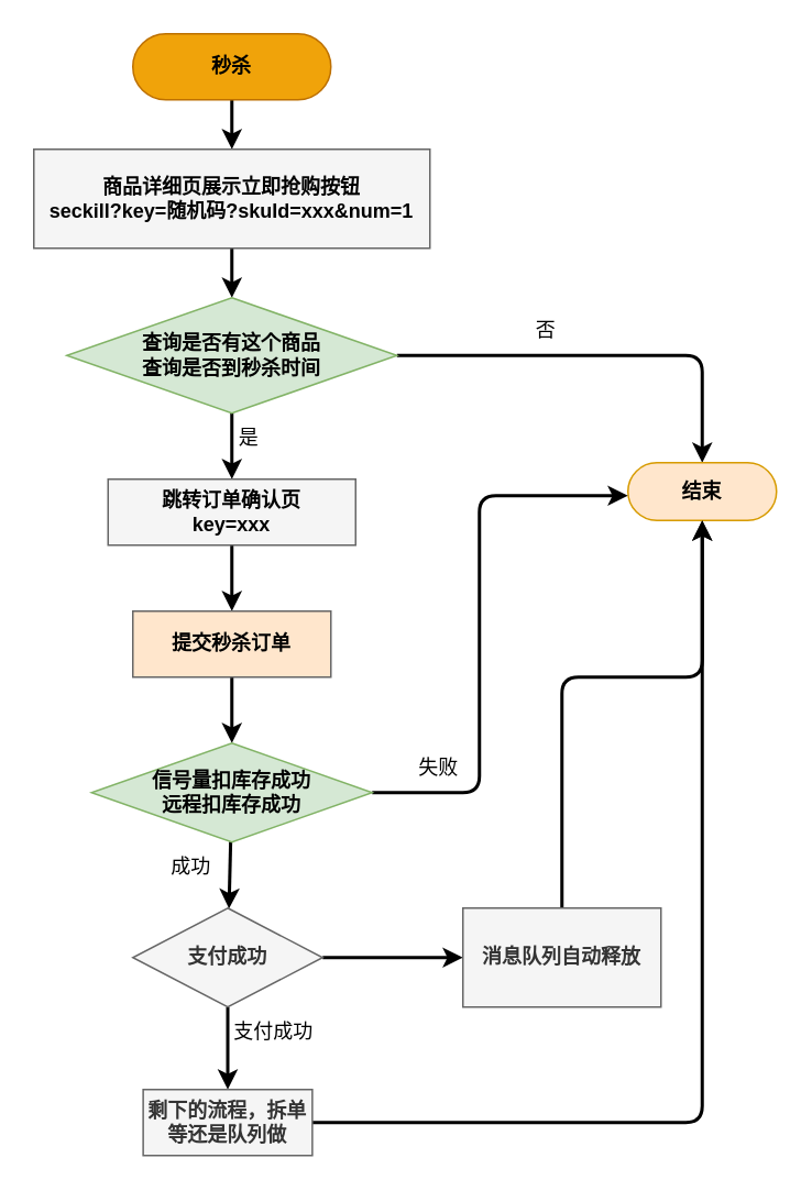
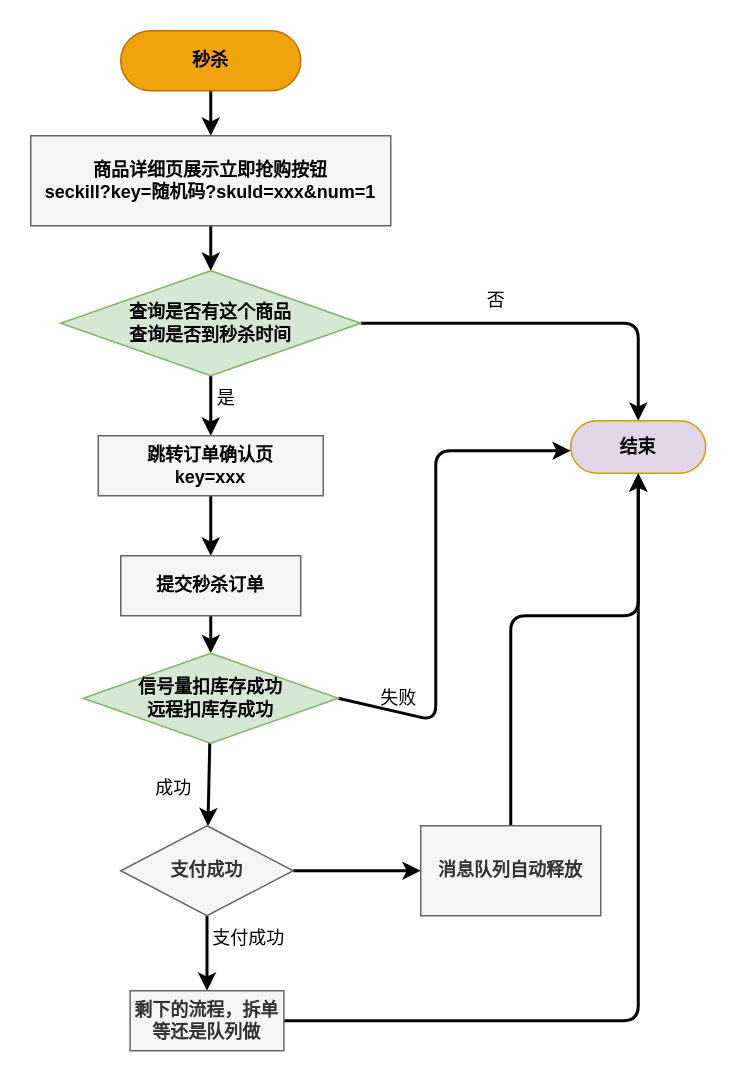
- <mxCell id="14" value="结束" style="rounded=1;whiteSpace=wrap;html=1;fillColor=#ffe6cc;strokeColor=#d79b00;fontStyle=1;arcSize=50;fontColor=#000000;" vertex="1" parent="1"><mxGeometry x="380" y="280" width="90" height="35" as="geometry" /></mxCell>
+ <mxCell id="14" value="结束" style="rounded=1;whiteSpace=wrap;html=1;fillColor=#e1d5e7;strokeColor=#d79b00;fontStyle=1;arcSize=50;fontColor=#000000;" vertex="1" parent="1"><mxGeometry x="380" y="280" width="90" height="35" as="geometry" /></mxCell>
- <mxCell id="13" value="提交秒杀订单" style="whiteSpace=wrap;html=1;fillColor=#ffe6cc;strokeColor=#666666;fontColor=#000000;fontStyle=1;" vertex="1" parent="1"><mxGeometry x="80" y="370" width="120" height="40" as="geometry" /></mxCell>
+ <mxCell id="13" value="提交秒杀订单" style="whiteSpace=wrap;html=1;fillColor=#f5f5f5;strokeColor=#666666;fontColor=#000000;fontStyle=1;" vertex="1" parent="1"><mxGeometry x="80" y="370" width="120" height="40" as="geometry" /></mxCell>
- <mxCell id="17" value="信号量扣库存成功&lt;br&gt;远程扣库存成功" style="rhombus;whiteSpace=wrap;html=1;fillColor=#d5e8d4;strokeColor=#82b366;fontStyle=1;fontColor=#000000;" vertex="1" parent="1"><mxGeometry x="55" y="450" width="170" height="60" as="geometry" /></mxCell>
+ <mxCell id="17" value="信号量扣库存成功&lt;br&gt;远程扣库存成功" style="rhombus;whiteSpace=wrap;html=1;fillColor=#d5e8d4;strokeColor=#82b366;fontStyle=1;fontColor=#000000;" vertex="1" parent="1"><mxGeometry x="55" y="435" width="170" height="60" as="geometry" /></mxCell>
